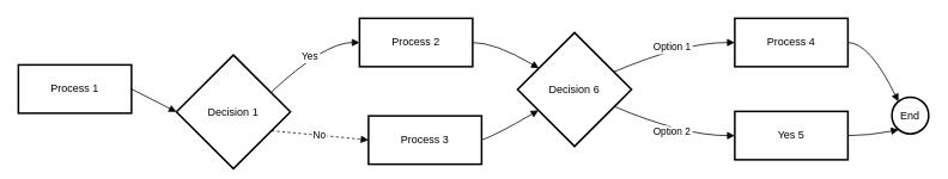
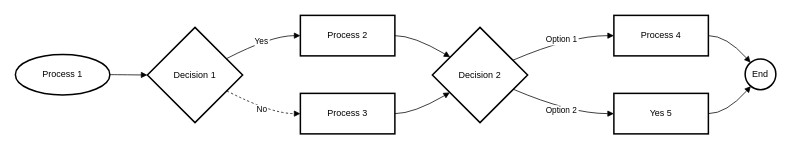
- <mxCell id="2" value="Process 1" style="whiteSpace=wrap;strokeWidth=2;" vertex="1" parent="1"><mxGeometry x="20" y="72" width="126" height="54" as="geometry" /></mxCell>
+ <mxCell id="2" value="Process 1" style="ellipse;whiteSpace=wrap;strokeWidth=2;" vertex="1" parent="1"><mxGeometry x="20" y="72" width="126" height="54" as="geometry" /></mxCell>
- <mxCell id="6" value="Decision 6" style="rhombus;strokeWidth=2;whiteSpace=wrap;" vertex="1" parent="1"><mxGeometry x="576" y="36" width="127" height="127" as="geometry" /></mxCell>
+ <mxCell id="6" value="Decision 2" style="rhombus;strokeWidth=2;whiteSpace=wrap;" vertex="1" parent="1"><mxGeometry x="576" y="36" width="127" height="127" as="geometry" /></mxCell>
- <mxCell id="3" value="Decision 1" style="rhombus;strokeWidth=2;whiteSpace=wrap;" vertex="1" parent="1"><mxGeometry x="196" y="61" width="127" height="127" as="geometry" /></mxCell>
+ <mxCell id="3" value="Decision 1" style="rhombus;strokeWidth=2;whiteSpace=wrap;" vertex="1" parent="1"><mxGeometry x="196" y="36" width="127" height="127" as="geometry" /></mxCell>
- <mxCell id="9" value="End" style="ellipse;aspect=fixed;strokeWidth=2;whiteSpace=wrap;" vertex="1" parent="1"><mxGeometry x="993" y="108" width="41" height="41" as="geometry" /></mxCell>
+ <mxCell id="9" value="End" style="ellipse;aspect=fixed;strokeWidth=2;whiteSpace=wrap;" vertex="1" parent="1"><mxGeometry x="993" y="78" width="41" height="41" as="geometry" /></mxCell>
- <mxCell id="5" value="Process 3" style="whiteSpace=wrap;strokeWidth=2;" vertex="1" parent="1"><mxGeometry x="410" y="129" width="126" height="54" as="geometry" /></mxCell>
+ <mxCell id="5" value="Process 3" style="whiteSpace=wrap;strokeWidth=2;" vertex="1" parent="1"><mxGeometry x="400" y="124" width="126" height="54" as="geometry" /></mxCell>
